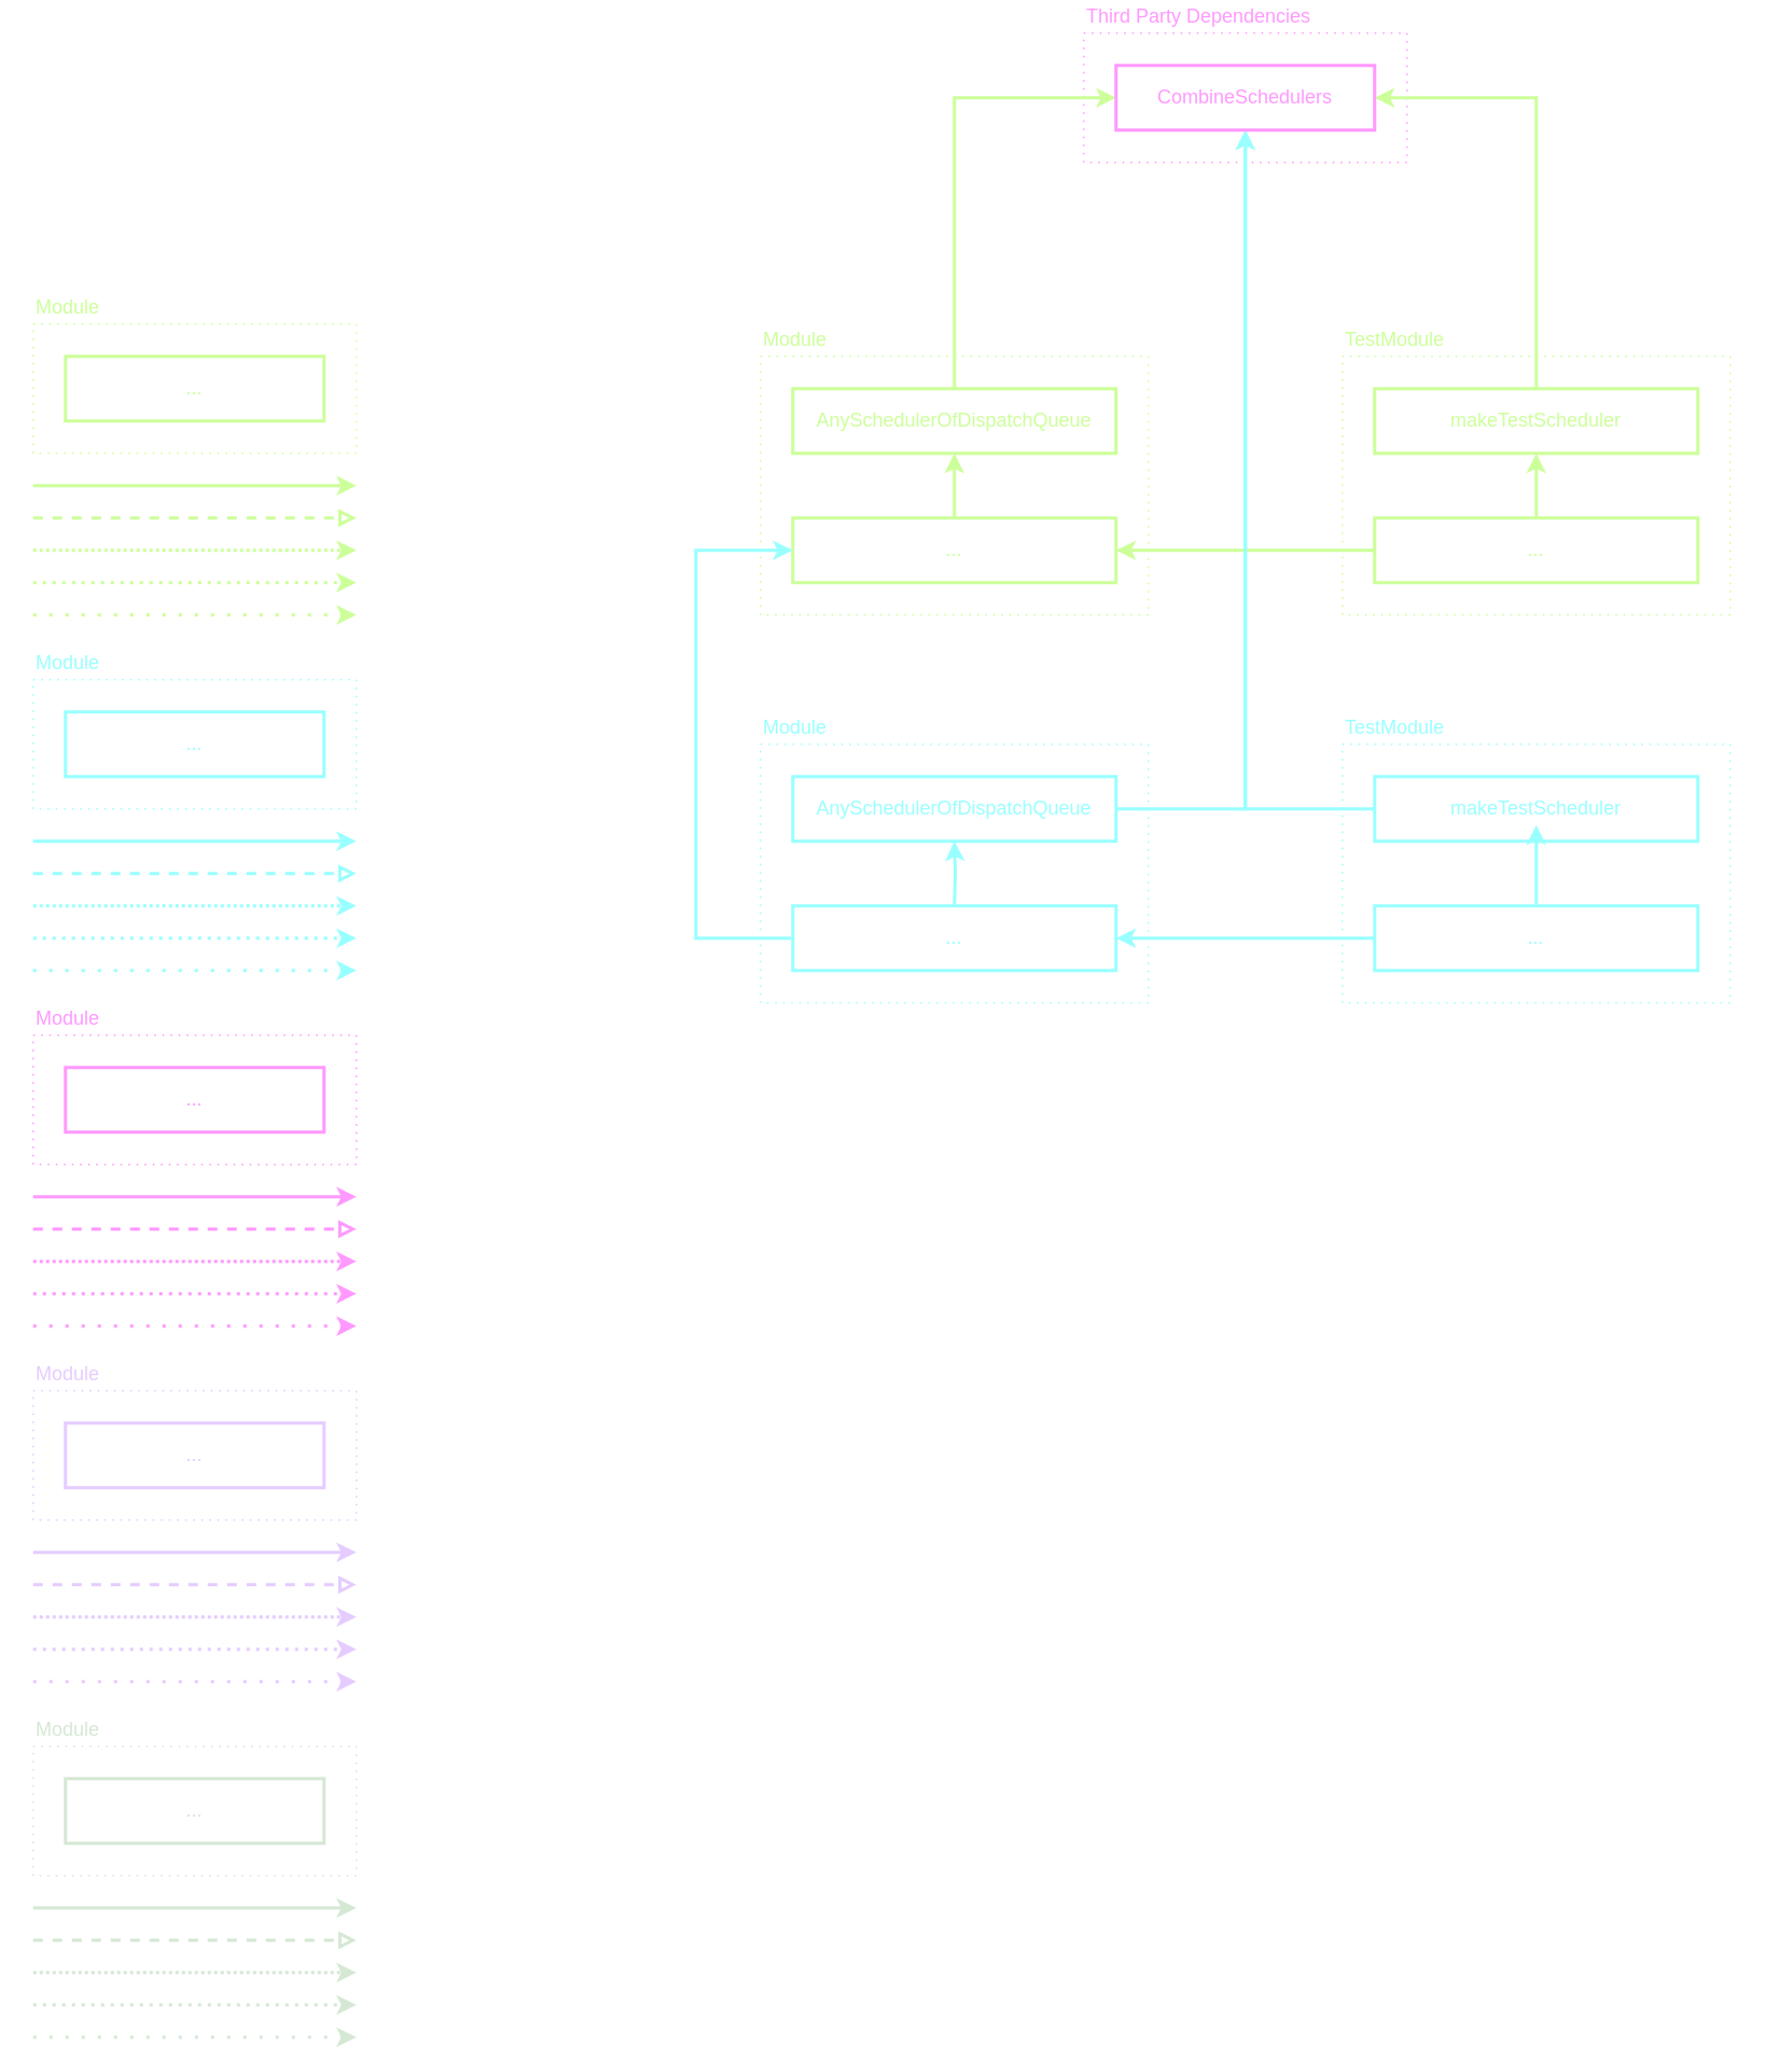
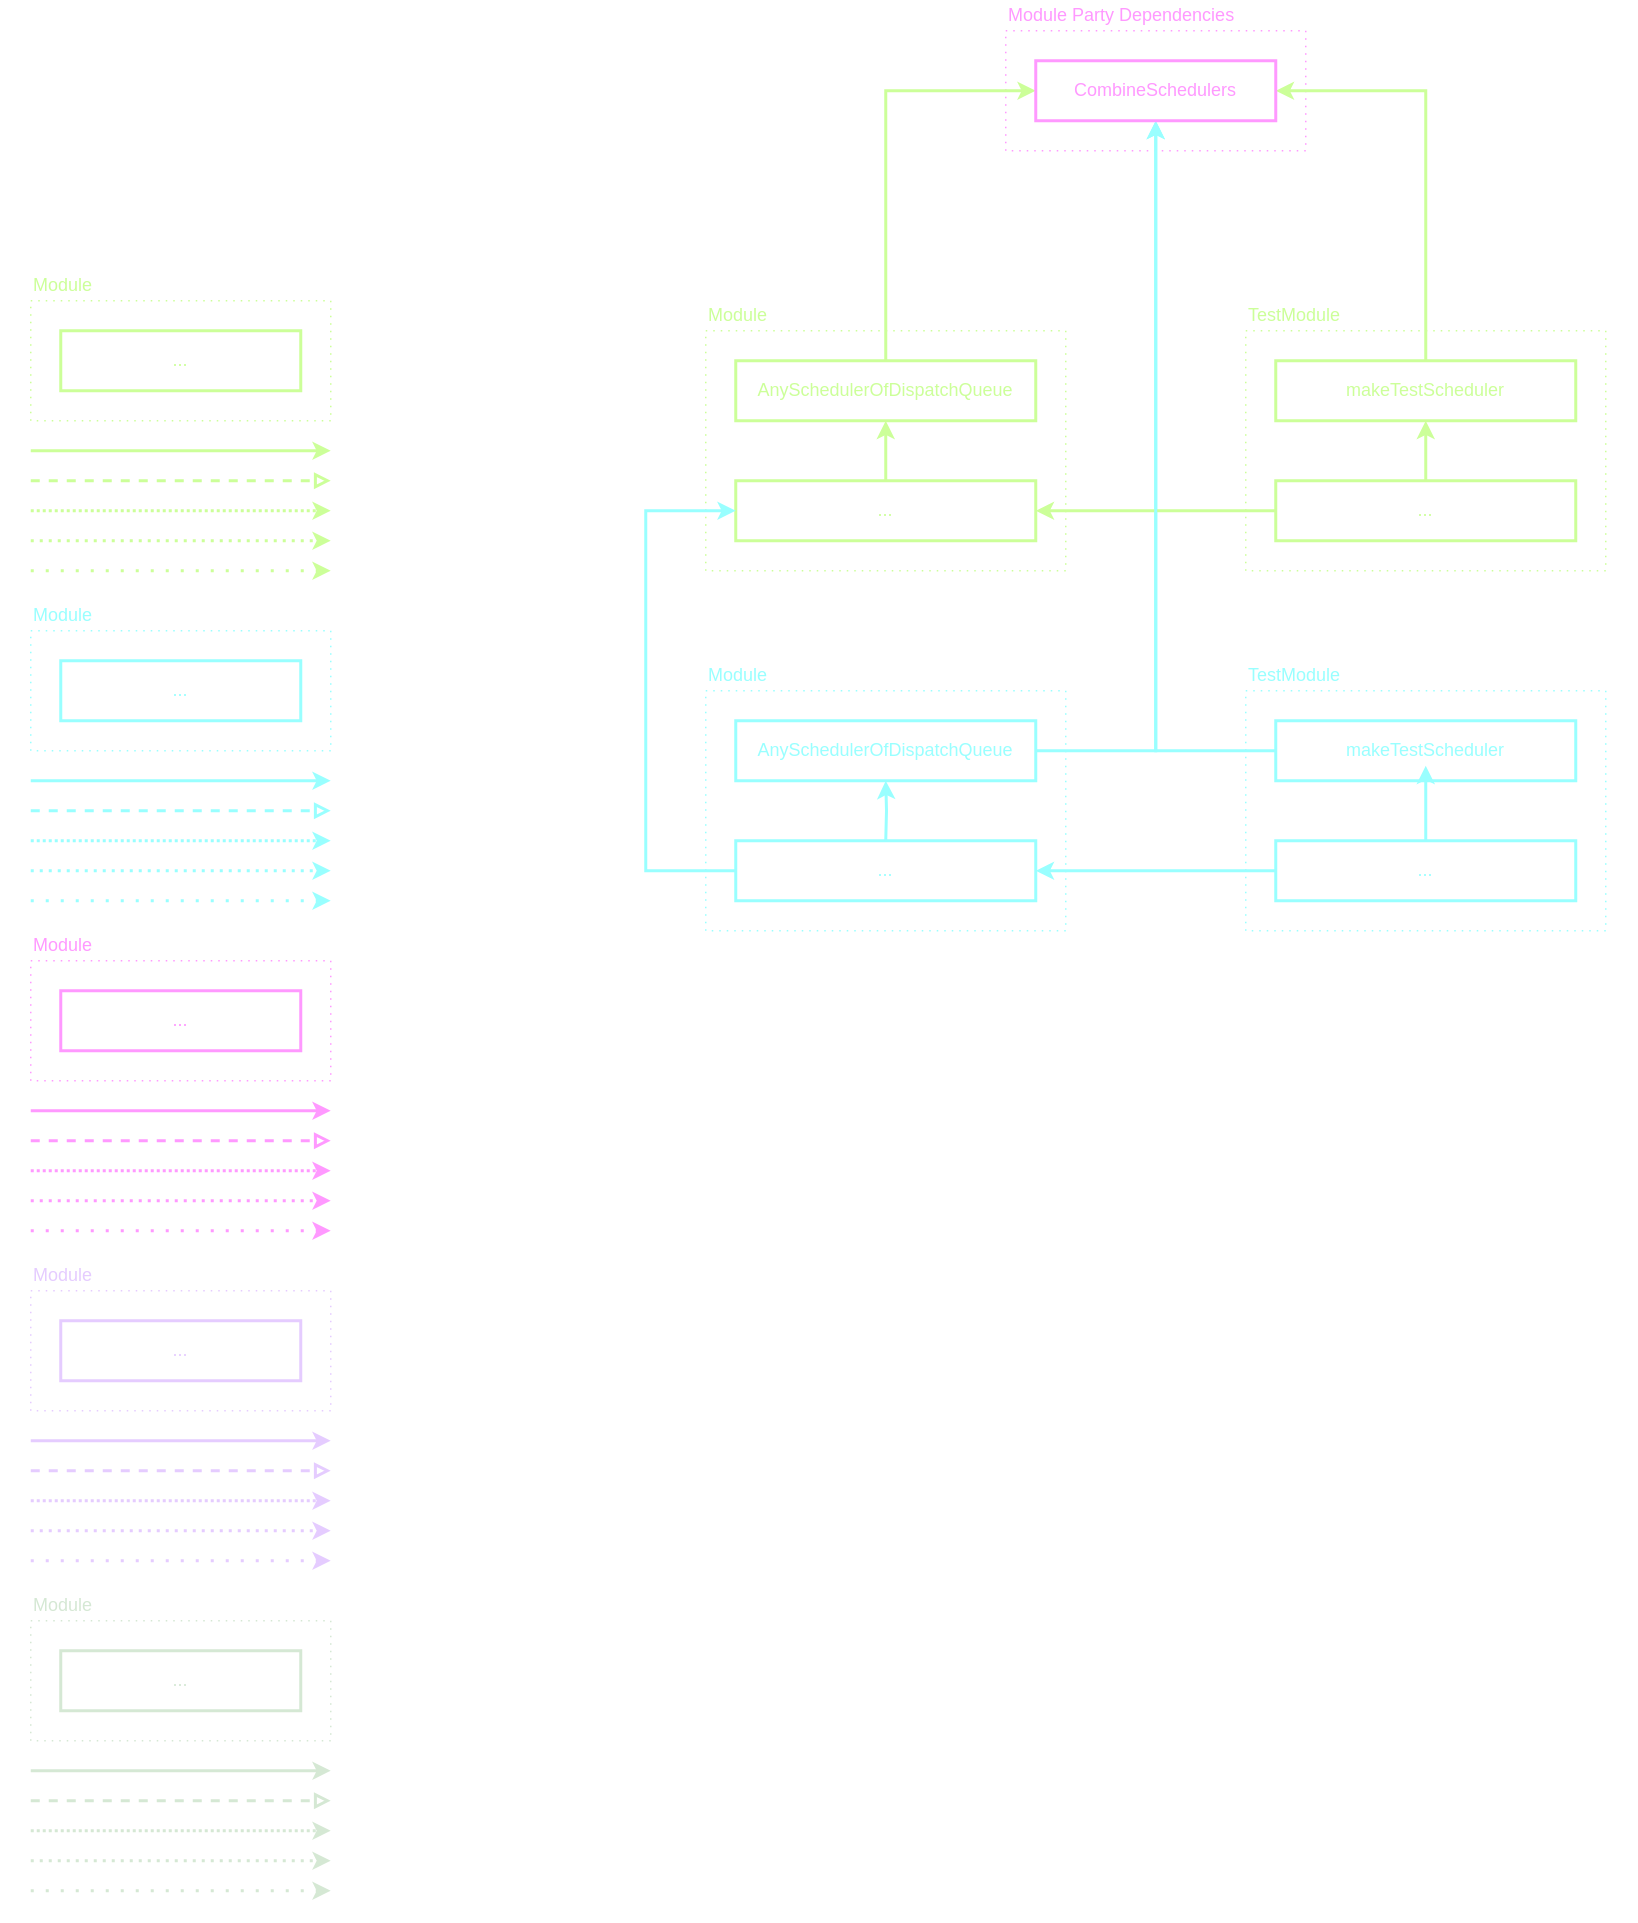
- <mxCell id="2" value="Third Party Dependencies" style="rounded=0;whiteSpace=wrap;html=1;align=left;verticalAlign=top;spacingTop=-24;dashed=1;strokeWidth=1;strokeColor=#FF99FF;fontColor=#FF99FF;dashPattern=1 4;" vertex="1" parent="1"><mxGeometry x="670" y="20" width="200" height="80" as="geometry" /></mxCell>
+ <mxCell id="2" value="Module Party Dependencies" style="rounded=0;whiteSpace=wrap;html=1;align=left;verticalAlign=top;spacingTop=-24;dashed=1;strokeWidth=1;strokeColor=#FF99FF;fontColor=#FF99FF;dashPattern=1 4;" vertex="1" parent="1"><mxGeometry x="670" y="20" width="200" height="80" as="geometry" /></mxCell>
